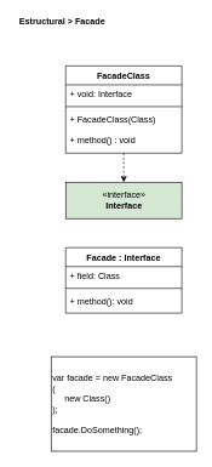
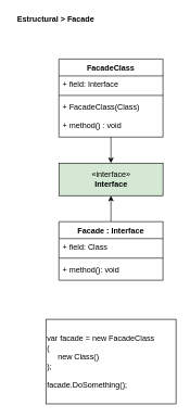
- <mxCell id="12" value="+ void: Interface" style="text;strokeColor=none;fillColor=none;align=left;verticalAlign=top;spacingLeft=4;spacingRight=4;overflow=hidden;rotatable=0;points=[[0,0.5],[1,0.5]];portConstraint=eastwest;" vertex="1" parent="11"><mxGeometry y="26" width="160" height="26" as="geometry" /></mxCell>
+ <mxCell id="12" value="+ field: Interface" style="text;strokeColor=none;fillColor=none;align=left;verticalAlign=top;spacingLeft=4;spacingRight=4;overflow=hidden;rotatable=0;points=[[0,0.5],[1,0.5]];portConstraint=eastwest;" vertex="1" parent="11"><mxGeometry y="26" width="160" height="26" as="geometry" /></mxCell>
- <mxCell id="6" style="edgeStyle=orthogonalEdgeStyle;rounded=0;orthogonalLoop=1;jettySize=auto;html=1;entryX=0.5;entryY=0;entryDx=0;entryDy=0;dashed=1;" edge="1" parent="1" source="11" target="4"><mxGeometry relative="1" as="geometry" /></mxCell>
+ <mxCell id="6" style="edgeStyle=orthogonalEdgeStyle;rounded=0;orthogonalLoop=1;jettySize=auto;html=1;entryX=0.5;entryY=0;entryDx=0;entryDy=0;" edge="1" parent="1" source="11" target="4"><mxGeometry relative="1" as="geometry" /></mxCell>
+ <mxCell id="5" style="edgeStyle=orthogonalEdgeStyle;rounded=0;orthogonalLoop=1;jettySize=auto;html=1;entryX=0.5;entryY=1;entryDx=0;entryDy=0;" parent="1" source="7" target="4" edge="1"><mxGeometry relative="1" as="geometry" /></mxCell>
